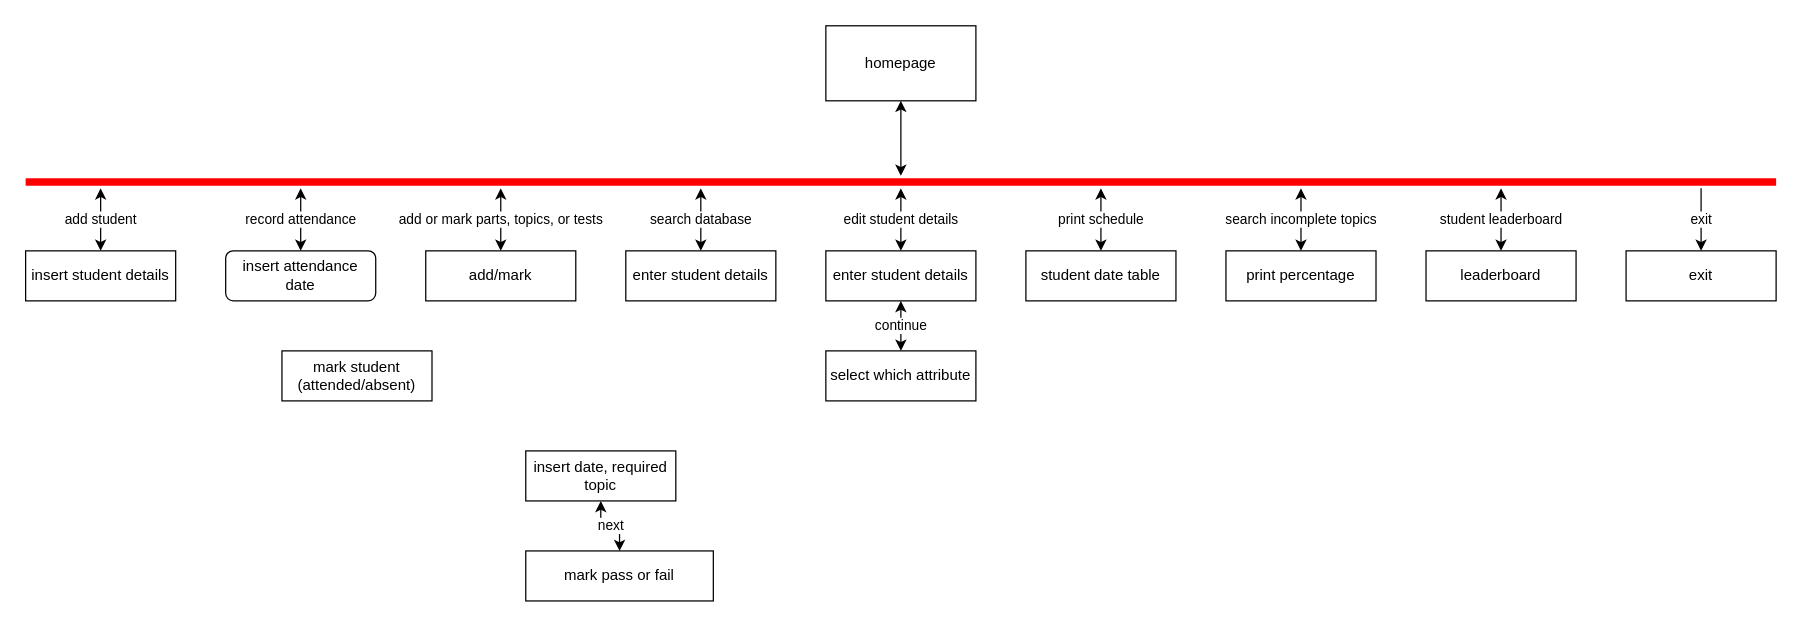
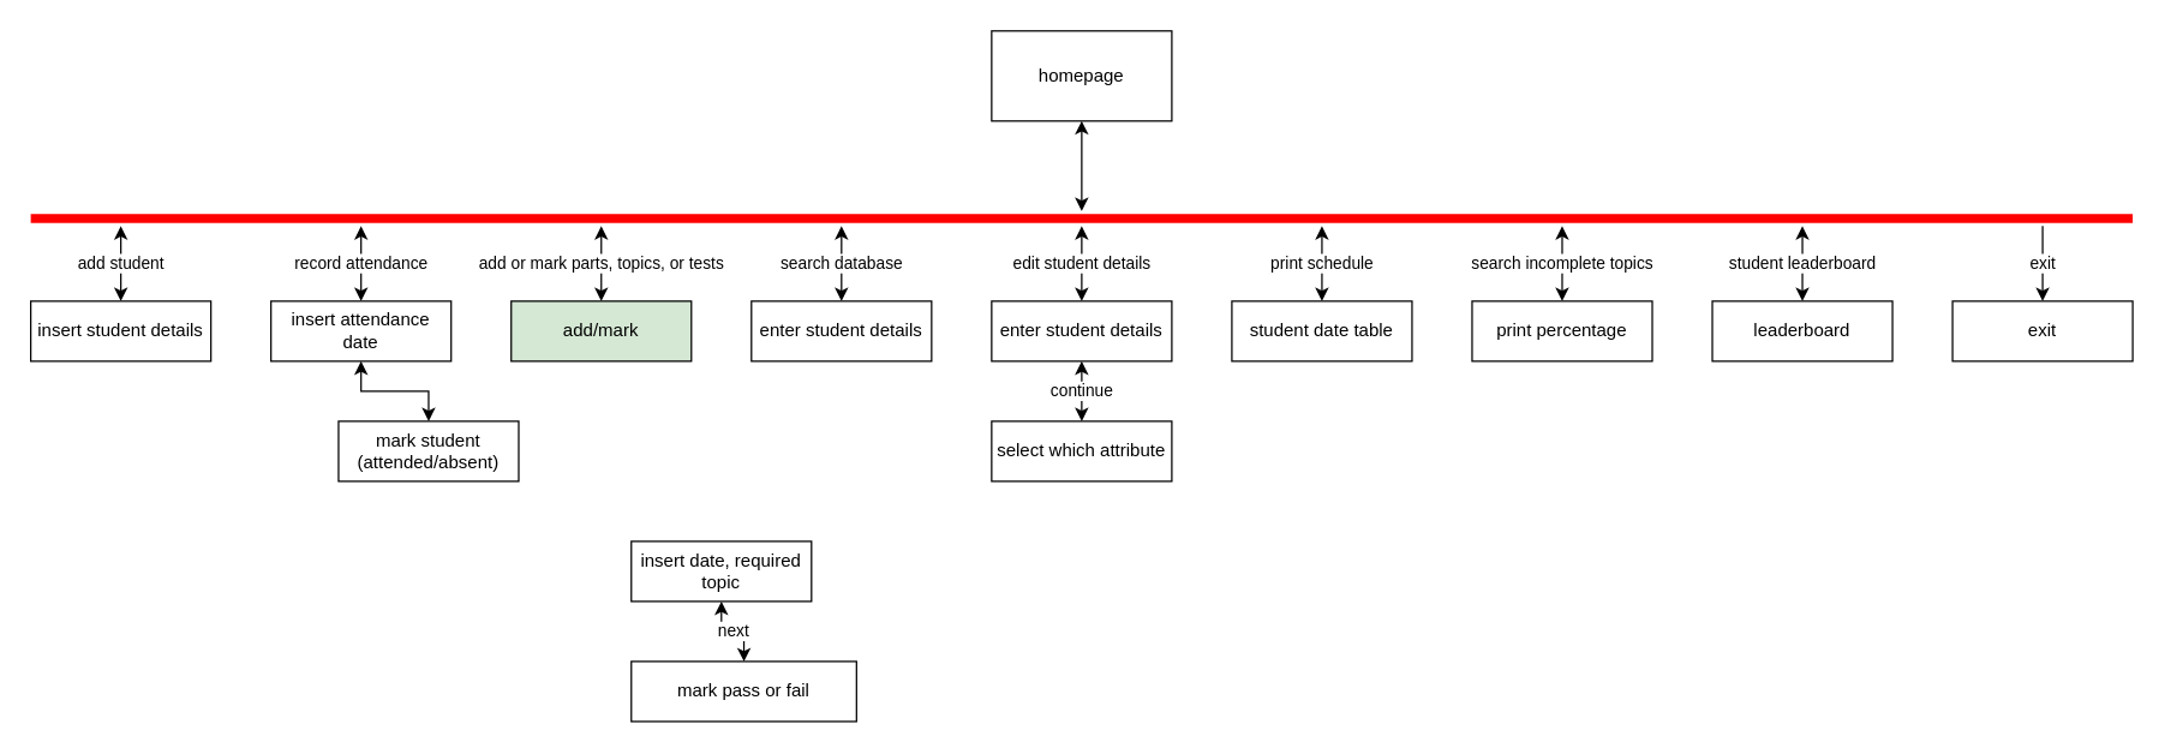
- <mxCell id="16" value="insert attendance date" style="whiteSpace=wrap;html=1;rounded=1;" parent="1" vertex="1"><mxGeometry y="200" width="120" height="40" as="geometry" x="180" /></mxCell>
+ <mxCell id="16" value="insert attendance date" style="rounded=0;whiteSpace=wrap;html=1;" parent="1" vertex="1"><mxGeometry y="200" width="120" height="40" as="geometry" x="180" /></mxCell>
- <mxCell id="17" value="add/mark" style="rounded=0;whiteSpace=wrap;html=1;" parent="1" vertex="1"><mxGeometry x="340" y="200" width="120" height="40" as="geometry" /></mxCell>
+ <mxCell id="17" value="add/mark" style="rounded=0;whiteSpace=wrap;html=1;fillColor=#d5e8d4;" parent="1" vertex="1"><mxGeometry x="340" y="200" width="120" height="40" as="geometry" /></mxCell>
+ <mxCell id="15" style="edgeStyle=orthogonalEdgeStyle;rounded=0;orthogonalLoop=1;jettySize=auto;html=1;startArrow=classic;startFill=1;" edge="1" parent="1" source="16" target="22"><mxGeometry relative="1" as="geometry" /></mxCell>
